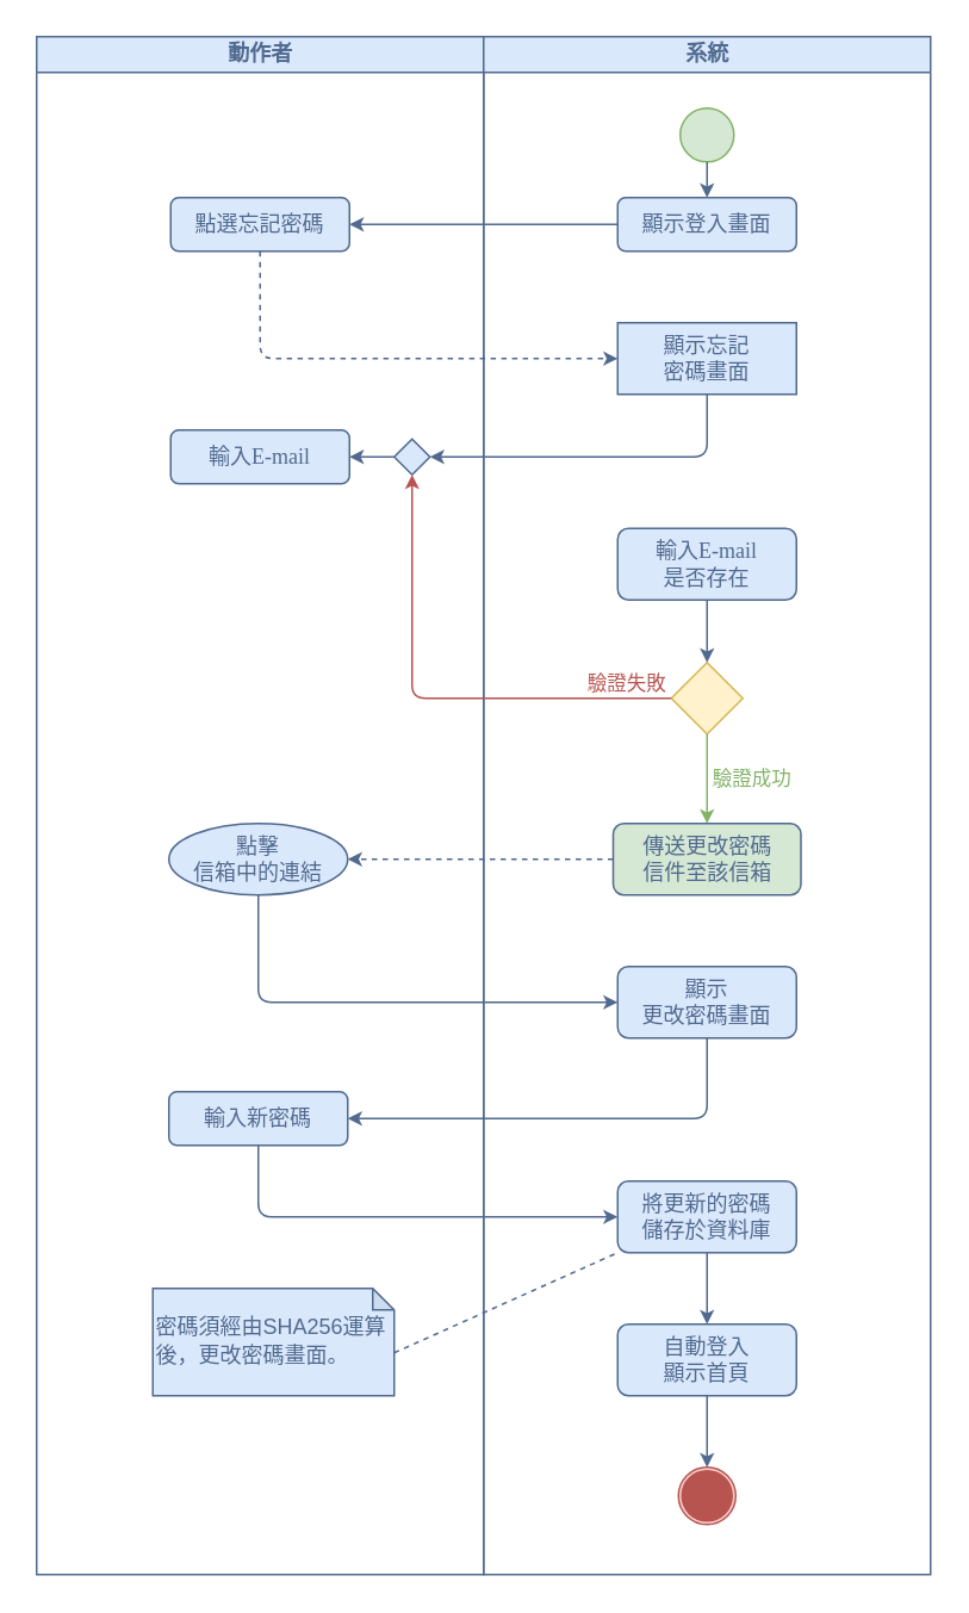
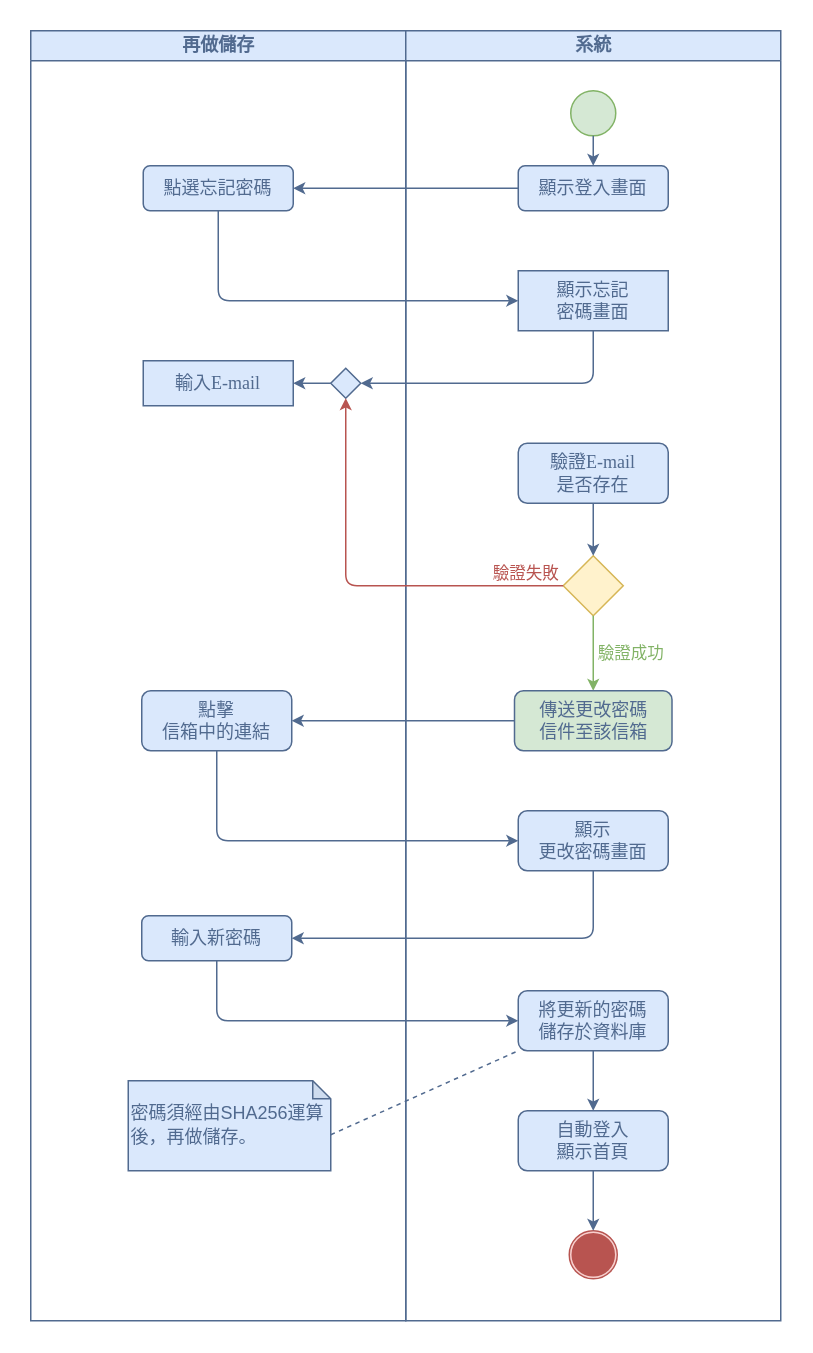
- <mxCell id="2" value="&lt;font color=&quot;#516a8f&quot;&gt;動作者&lt;/font&gt;" style="swimlane;html=1;startSize=20;fillColor=#dae8fc;strokeColor=#516A8F;" parent="1" vertex="1"><mxGeometry x="20" y="20" width="250" height="860" as="geometry" /></mxCell>
+ <mxCell id="2" value="&lt;font color=&quot;#516a8f&quot;&gt;再做儲存&lt;/font&gt;" style="swimlane;html=1;startSize=20;fillColor=#dae8fc;strokeColor=#516A8F;" parent="1" vertex="1"><mxGeometry x="20" y="20" width="250" height="860" as="geometry" /></mxCell>
- <mxCell id="30" style="edgeStyle=none;rounded=1;html=1;labelBackgroundColor=none;startArrow=none;startFill=0;startSize=5;endArrow=classic;endFill=1;endSize=5;jettySize=auto;orthogonalLoop=1;strokeWidth=1;fontFamily=Verdana;fontSize=12;exitX=0.5;exitY=1;exitDx=0;exitDy=0;strokeColor=#516A8F;arcSize=15;entryX=0;entryY=0.5;entryDx=0;entryDy=0;dashed=1;" parent="1" source="3" target="14" edge="1"><mxGeometry relative="1" as="geometry"><mxPoint x="144.66" y="290" as="sourcePoint" /><mxPoint x="144.66" y="340" as="targetPoint" /><Array as="points"><mxPoint x="145" y="200" /></Array></mxGeometry></mxCell>
+ <mxCell id="30" style="edgeStyle=none;rounded=1;html=1;labelBackgroundColor=none;startArrow=none;startFill=0;startSize=5;endArrow=classic;endFill=1;endSize=5;jettySize=auto;orthogonalLoop=1;strokeWidth=1;fontFamily=Verdana;fontSize=12;exitX=0.5;exitY=1;exitDx=0;exitDy=0;strokeColor=#516A8F;arcSize=15;entryX=0;entryY=0.5;entryDx=0;entryDy=0;" parent="1" source="3" target="14" edge="1"><mxGeometry relative="1" as="geometry"><mxPoint x="144.66" y="290" as="sourcePoint" /><mxPoint x="144.66" y="340" as="targetPoint" /><Array as="points"><mxPoint x="145" y="200" /></Array></mxGeometry></mxCell>
- <mxCell id="4" value="&lt;font color=&quot;#516a8f&quot;&gt;輸入E-mail&lt;/font&gt;" style="rounded=1;whiteSpace=wrap;html=1;shadow=0;comic=0;labelBackgroundColor=none;strokeWidth=1;fontFamily=Verdana;fontSize=12;align=center;arcSize=15;fillColor=#dae8fc;strokeColor=#516A8F;glass=0;" parent="2" vertex="1"><mxGeometry x="75" y="220" width="100" height="30" as="geometry" /></mxCell>
+ <mxCell id="4" value="&lt;font color=&quot;#516a8f&quot;&gt;輸入E-mail&lt;/font&gt;" style="whiteSpace=wrap;html=1;shadow=0;comic=0;labelBackgroundColor=none;strokeWidth=1;fontFamily=Verdana;fontSize=12;align=center;arcSize=15;fillColor=#dae8fc;strokeColor=#516A8F;glass=0;rounded=0;" parent="2" vertex="1"><mxGeometry x="75" y="220" width="100" height="30" as="geometry" /></mxCell>
- <mxCell id="15" value="&lt;font color=&quot;#516a8f&quot;&gt;輸入E-mail&lt;br&gt;是否存在&lt;br&gt;&lt;/font&gt;" style="rounded=1;whiteSpace=wrap;html=1;shadow=0;comic=0;labelBackgroundColor=none;strokeWidth=1;fontFamily=Verdana;fontSize=12;align=center;arcSize=15;fillColor=#dae8fc;strokeColor=#516A8F;glass=0;" vertex="1" parent="10"><mxGeometry x="75" y="275" width="100" height="40" as="geometry" /></mxCell>
+ <mxCell id="15" value="&lt;font color=&quot;#516a8f&quot;&gt;驗證E-mail&lt;br&gt;是否存在&lt;br&gt;&lt;/font&gt;" style="rounded=1;whiteSpace=wrap;html=1;shadow=0;comic=0;labelBackgroundColor=none;strokeWidth=1;fontFamily=Verdana;fontSize=12;align=center;arcSize=15;fillColor=#dae8fc;strokeColor=#516A8F;glass=0;" vertex="1" parent="10"><mxGeometry x="75" y="275" width="100" height="40" as="geometry" /></mxCell>
- <mxCell id="7" value="&lt;font color=&quot;#516a8f&quot;&gt;點擊&lt;br&gt;信箱中的連結&lt;/font&gt;" style="ellipse;whiteSpace=wrap;html=1;shadow=0;comic=0;labelBackgroundColor=none;strokeWidth=1;fontFamily=Verdana;fontSize=12;align=center;arcSize=15;fillColor=#dae8fc;strokeColor=#516A8F;glass=0;" vertex="1" parent="2"><mxGeometry x="74" y="440" width="100" height="40" as="geometry" /></mxCell>
+ <mxCell id="7" value="&lt;font color=&quot;#516a8f&quot;&gt;點擊&lt;br&gt;信箱中的連結&lt;/font&gt;" style="rounded=1;whiteSpace=wrap;html=1;shadow=0;comic=0;labelBackgroundColor=none;strokeWidth=1;fontFamily=Verdana;fontSize=12;align=center;arcSize=15;fillColor=#dae8fc;strokeColor=#516A8F;glass=0;" vertex="1" parent="2"><mxGeometry x="74" y="440" width="100" height="40" as="geometry" /></mxCell>
- <mxCell id="34" style="edgeStyle=none;rounded=0;html=1;labelBackgroundColor=none;startArrow=none;startFill=0;startSize=5;endArrow=classic;endFill=1;endSize=5;jettySize=auto;orthogonalLoop=1;strokeWidth=1;fontFamily=Verdana;fontSize=12;exitX=0;exitY=0.5;exitDx=0;exitDy=0;strokeColor=#516A8F;arcSize=20;entryX=1;entryY=0.5;entryDx=0;entryDy=0;dashed=1;" parent="1" edge="1" target="7" source="23"><mxGeometry relative="1" as="geometry"><mxPoint x="392" y="520" as="sourcePoint" /><mxPoint x="392" y="560" as="targetPoint" /></mxGeometry></mxCell>
+ <mxCell id="34" style="edgeStyle=none;rounded=0;html=1;labelBackgroundColor=none;startArrow=none;startFill=0;startSize=5;endArrow=classic;endFill=1;endSize=5;jettySize=auto;orthogonalLoop=1;strokeWidth=1;fontFamily=Verdana;fontSize=12;exitX=0;exitY=0.5;exitDx=0;exitDy=0;strokeColor=#516A8F;arcSize=20;entryX=1;entryY=0.5;entryDx=0;entryDy=0;" parent="1" edge="1" target="7" source="23"><mxGeometry relative="1" as="geometry"><mxPoint x="392" y="520" as="sourcePoint" /><mxPoint x="392" y="560" as="targetPoint" /></mxGeometry></mxCell>
- <mxCell id="9" value="&lt;p style=&quot;line-height: 130%;&quot;&gt;&lt;font color=&quot;#516a8f&quot;&gt;密碼須經由SHA256運算後，更改密碼畫面。&lt;/font&gt;&lt;/p&gt;" style="shape=note;whiteSpace=wrap;html=1;backgroundOutline=1;darkOpacity=0.05;size=12;fillColor=#dae8fc;strokeColor=#516A8F;align=left;labelPadding=0;noLabel=0;" vertex="1" parent="2"><mxGeometry x="65" y="700" width="135" height="60" as="geometry" /></mxCell>
+ <mxCell id="9" value="&lt;p style=&quot;line-height: 130%;&quot;&gt;&lt;font color=&quot;#516a8f&quot;&gt;密碼須經由SHA256運算後，再做儲存。&lt;/font&gt;&lt;/p&gt;" style="shape=note;whiteSpace=wrap;html=1;backgroundOutline=1;darkOpacity=0.05;size=12;fillColor=#dae8fc;strokeColor=#516A8F;align=left;labelPadding=0;noLabel=0;" vertex="1" parent="2"><mxGeometry x="65" y="700" width="135" height="60" as="geometry" /></mxCell>
